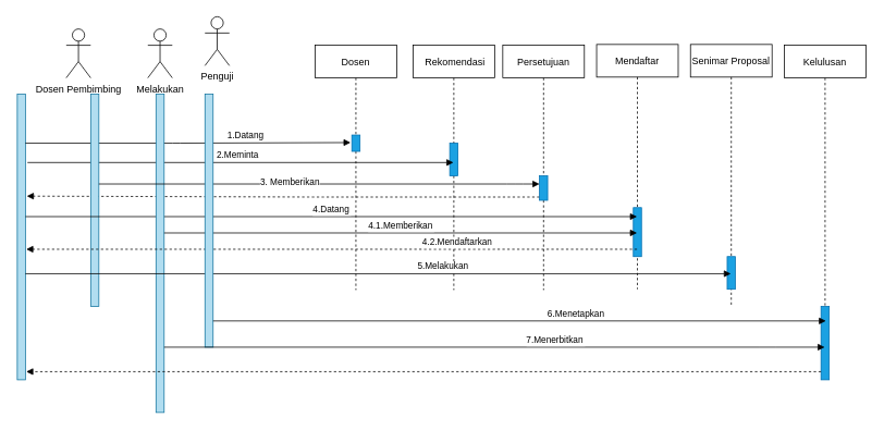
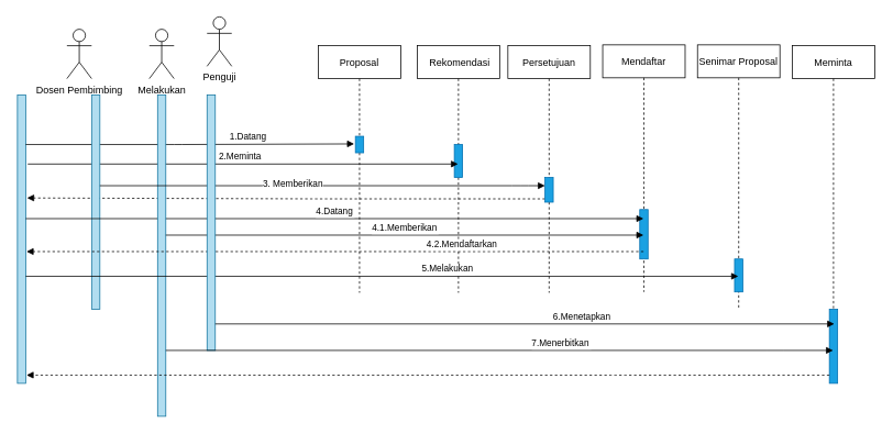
- <mxCell id="4" value="Dosen" style="shape=umlLifeline;perimeter=lifelinePerimeter;container=1;collapsible=0;recursiveResize=0;rounded=0;shadow=0;strokeWidth=1;" vertex="1" parent="1"><mxGeometry x="385" y="55" width="100" height="300" as="geometry" /></mxCell>
+ <mxCell id="4" value="Proposal" style="shape=umlLifeline;perimeter=lifelinePerimeter;container=1;collapsible=0;recursiveResize=0;rounded=0;shadow=0;strokeWidth=1;" vertex="1" parent="1"><mxGeometry x="385" y="55" width="100" height="300" as="geometry" /></mxCell>
- <mxCell id="28" value="Kelulusan" style="shape=umlLifeline;perimeter=lifelinePerimeter;container=1;collapsible=0;recursiveResize=0;rounded=0;shadow=0;strokeWidth=1;" vertex="1" parent="1"><mxGeometry x="960" y="55" width="100" height="410" as="geometry" /></mxCell>
+ <mxCell id="28" value="Meminta" style="shape=umlLifeline;perimeter=lifelinePerimeter;container=1;collapsible=0;recursiveResize=0;rounded=0;shadow=0;strokeWidth=1;" vertex="1" parent="1"><mxGeometry x="960" y="55" width="100" height="410" as="geometry" /></mxCell>
